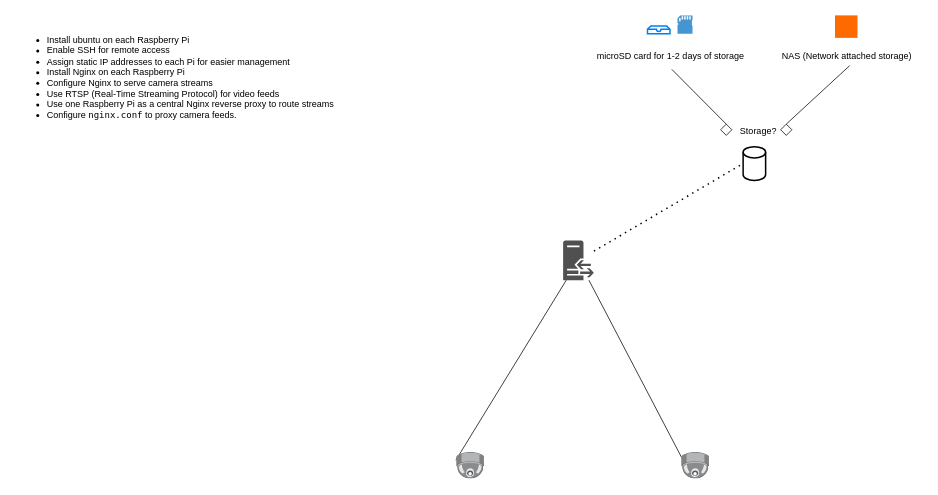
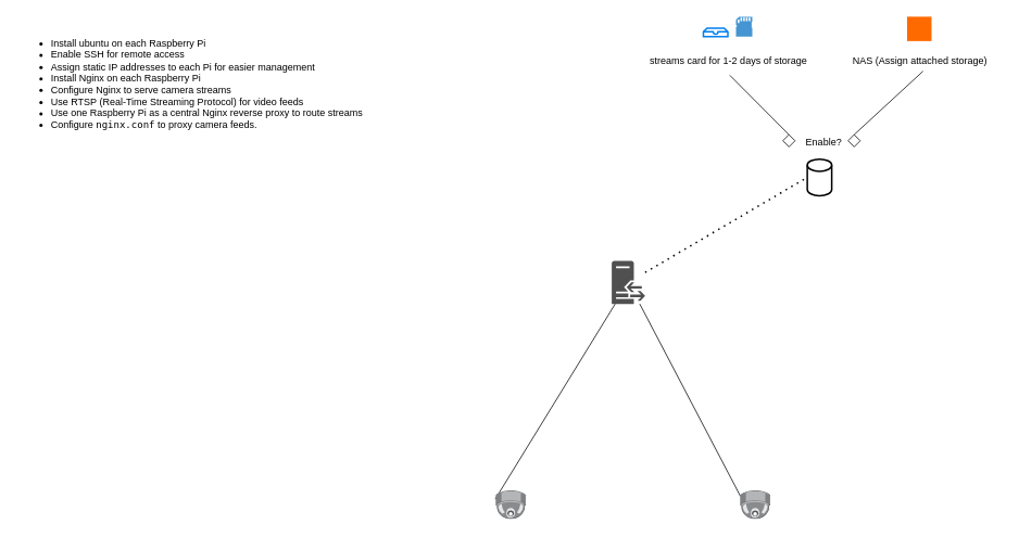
- <mxCell id="16" value="microSD card for 1-2 days of storage" style="text;html=1;align=center;verticalAlign=middle;resizable=0;points=[];autosize=1;strokeColor=none;fillColor=none;" vertex="1" parent="12"><mxGeometry y="40" width="220" height="30" as="geometry" /></mxCell>
+ <mxCell id="16" value="streams card for 1-2 days of storage" style="text;html=1;align=center;verticalAlign=middle;resizable=0;points=[];autosize=1;strokeColor=none;fillColor=none;" vertex="1" parent="12"><mxGeometry y="40" width="220" height="30" as="geometry" /></mxCell>
- <mxCell id="25" value="NAS (Network attached storage)" style="text;html=1;align=center;verticalAlign=middle;resizable=0;points=[];autosize=1;strokeColor=none;fillColor=none;" vertex="1" parent="23"><mxGeometry y="40" width="200" height="30" as="geometry" /></mxCell>
+ <mxCell id="25" value="NAS (Assign attached storage)" style="text;html=1;align=center;verticalAlign=middle;resizable=0;points=[];autosize=1;strokeColor=none;fillColor=none;" vertex="1" parent="23"><mxGeometry y="40" width="200" height="30" as="geometry" /></mxCell>
- <mxCell id="29" value="Storage?" style="text;html=1;align=center;verticalAlign=middle;resizable=0;points=[];autosize=1;strokeColor=none;fillColor=none;" vertex="1" parent="28"><mxGeometry x="15" width="70" height="30" as="geometry" /></mxCell>
+ <mxCell id="29" value="Enable?" style="text;html=1;align=center;verticalAlign=middle;resizable=0;points=[];autosize=1;strokeColor=none;fillColor=none;" vertex="1" parent="28"><mxGeometry x="15" width="70" height="30" as="geometry" /></mxCell>
